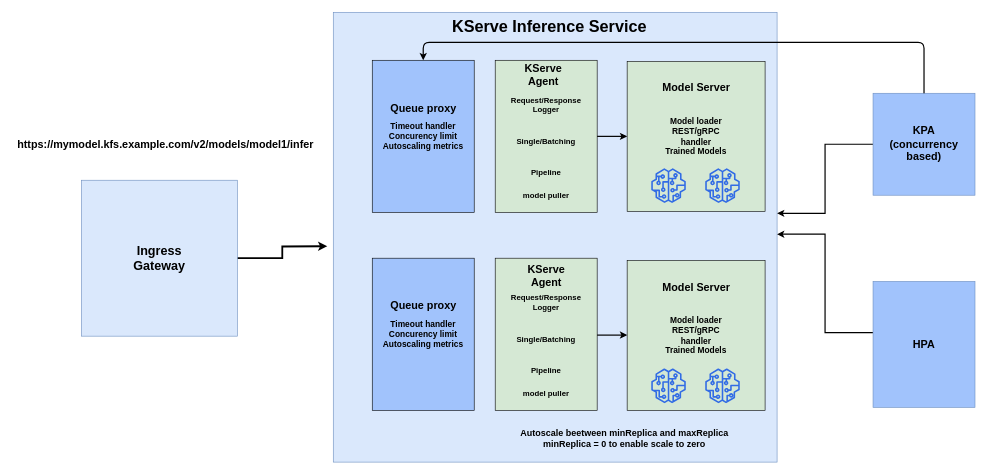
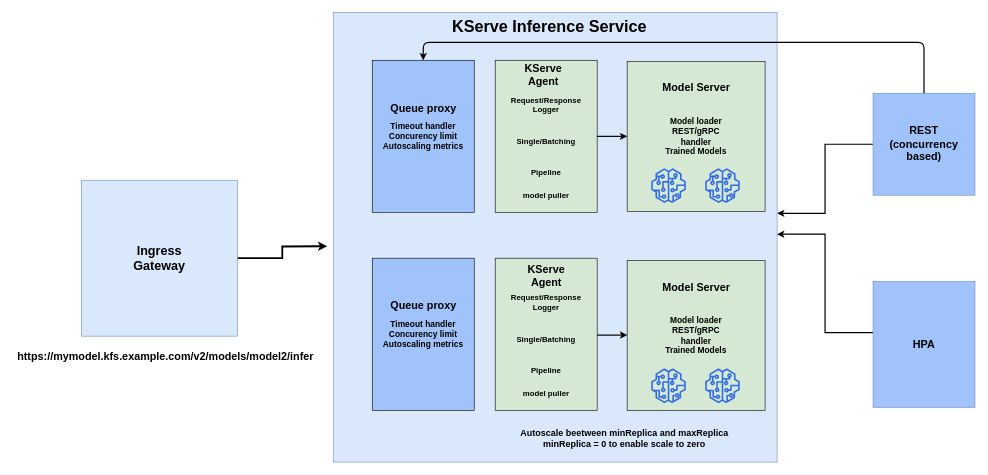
- <mxCell id="28" value="&lt;h4&gt;&lt;font style=&quot;font-size: 18px&quot;&gt;https://mymodel.kfs.example.com/v2/models/model1/infer&lt;/font&gt;&lt;/h4&gt;" style="text;html=1;align=center;verticalAlign=middle;resizable=0;points=[];autosize=1;strokeColor=none;" vertex="1" parent="1"><mxGeometry x="20" y="215" width="510" height="50" as="geometry" /></mxCell>
- <mxCell id="8" value="&lt;h2&gt;KPA&lt;br&gt;(concurrency&lt;br&gt;based)&lt;/h2&gt;" style="whiteSpace=wrap;html=1;aspect=fixed;strokeColor=#6c8ebf;fillColor=#A1C3FC;" vertex="1" parent="1"><mxGeometry x="1455" y="155" width="170" height="170" as="geometry" /></mxCell>
+ <mxCell id="8" value="&lt;h2&gt;REST&lt;br&gt;(concurrency&lt;br&gt;based)&lt;/h2&gt;" style="whiteSpace=wrap;html=1;aspect=fixed;strokeColor=#6c8ebf;fillColor=#A1C3FC;" vertex="1" parent="1"><mxGeometry x="1455" y="155" width="170" height="170" as="geometry" /></mxCell>
+ <mxCell id="29" value="&lt;h4&gt;&lt;font style=&quot;font-size: 18px&quot;&gt;https://mymodel.kfs.example.com/v2/models/model2/infer&lt;/font&gt;&lt;/h4&gt;" style="text;html=1;align=center;verticalAlign=middle;resizable=0;points=[];autosize=1;strokeColor=none;" vertex="1" parent="1"><mxGeometry x="20" y="570" width="510" height="50" as="geometry" /></mxCell>
